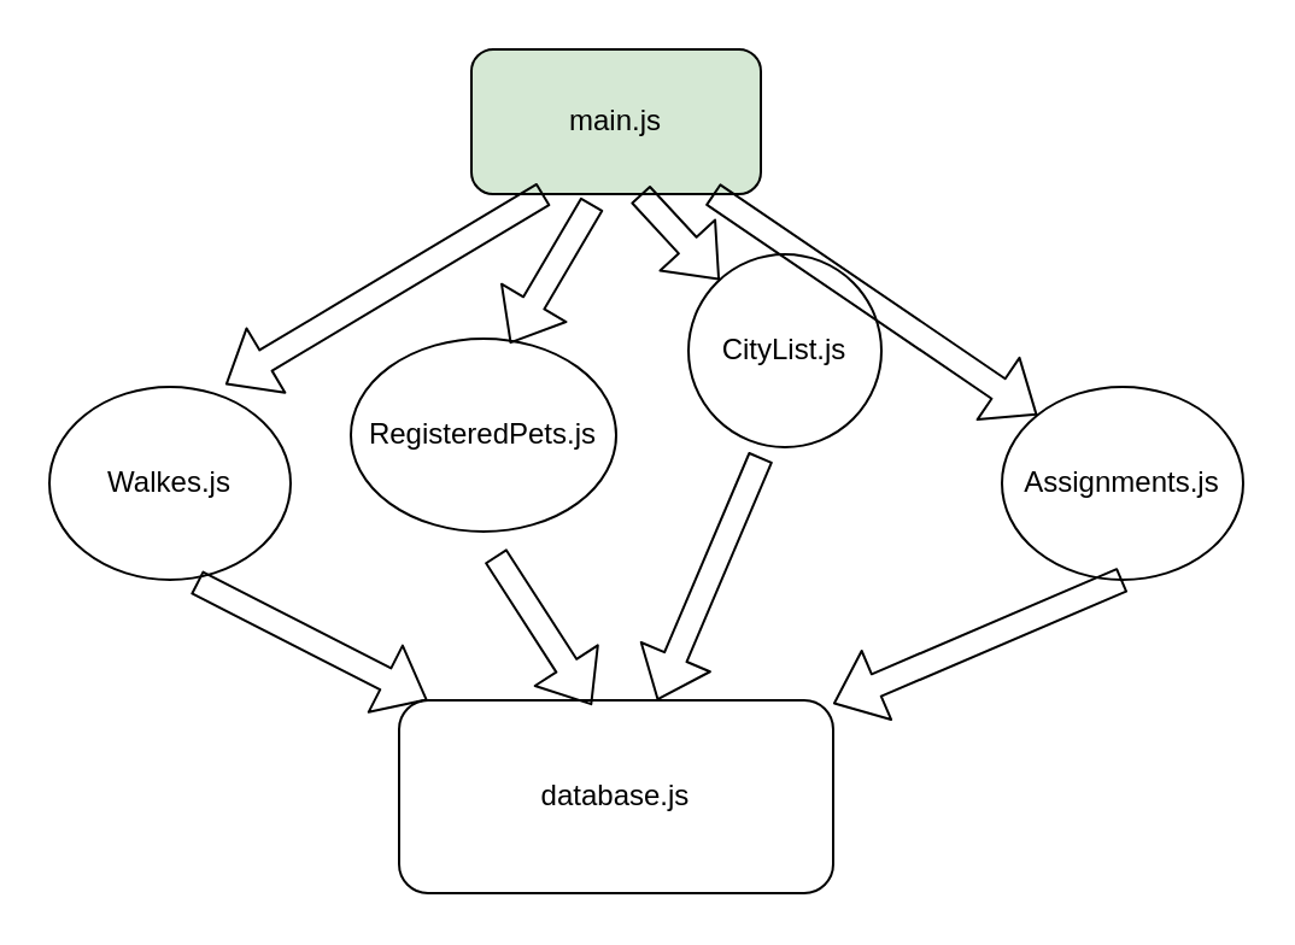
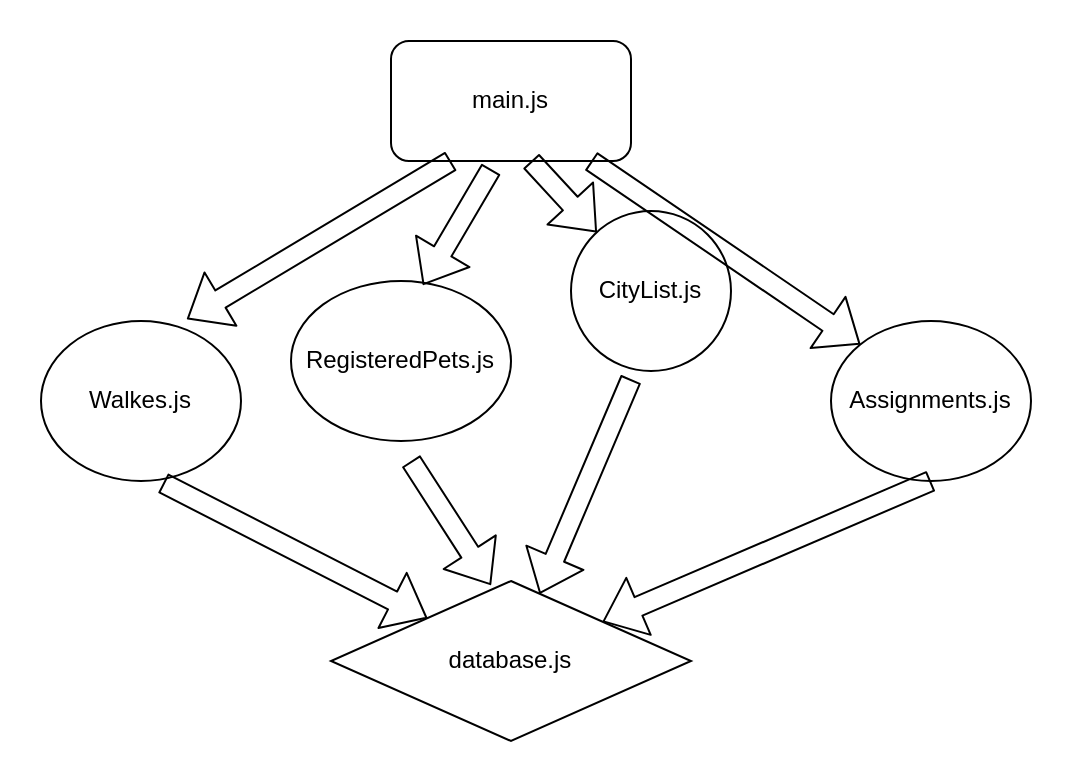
- <mxCell id="2" value="main.js" style="rounded=1;whiteSpace=wrap;html=1;fillColor=#d5e8d4;" vertex="1" parent="1"><mxGeometry x="195" y="20" width="120" height="60" as="geometry" /></mxCell>
+ <mxCell id="2" value="main.js" style="rounded=1;whiteSpace=wrap;html=1;" vertex="1" parent="1"><mxGeometry x="195" y="20" width="120" height="60" as="geometry" /></mxCell>
- <mxCell id="7" value="database.js" style="whiteSpace=wrap;html=1;rounded=1;" vertex="1" parent="1"><mxGeometry x="165" y="290" width="180" height="80" as="geometry" /></mxCell>
+ <mxCell id="7" value="database.js" style="rhombus;whiteSpace=wrap;html=1;" vertex="1" parent="1"><mxGeometry x="165" y="290" width="180" height="80" as="geometry" /></mxCell>
